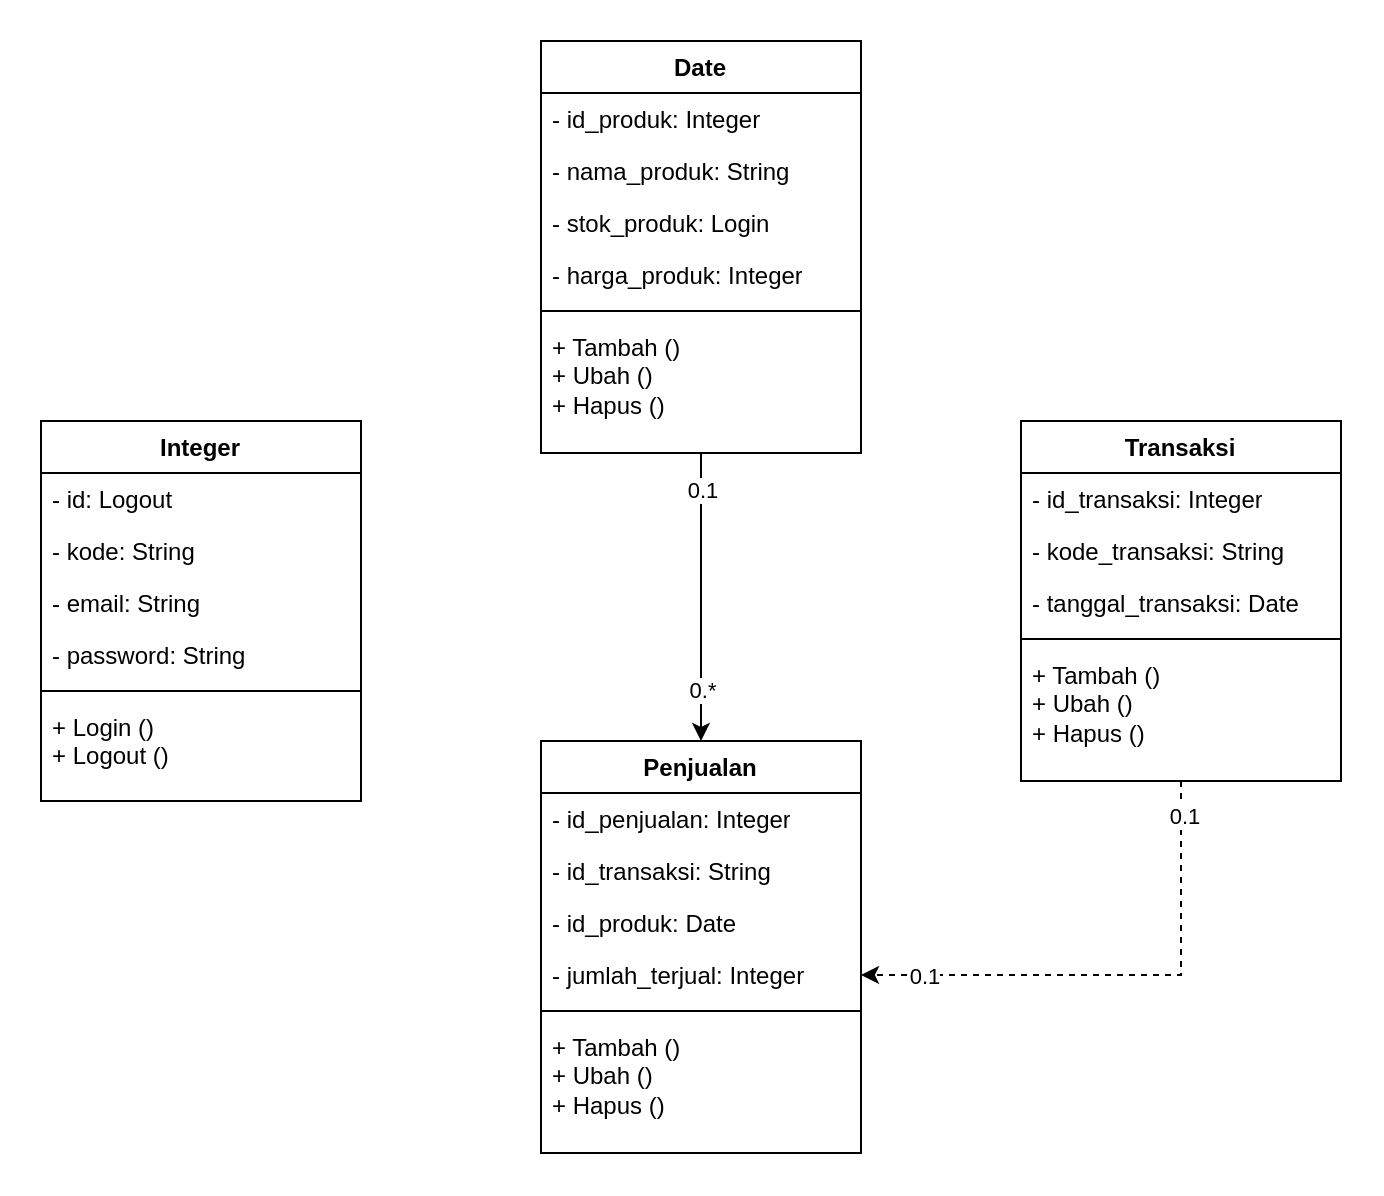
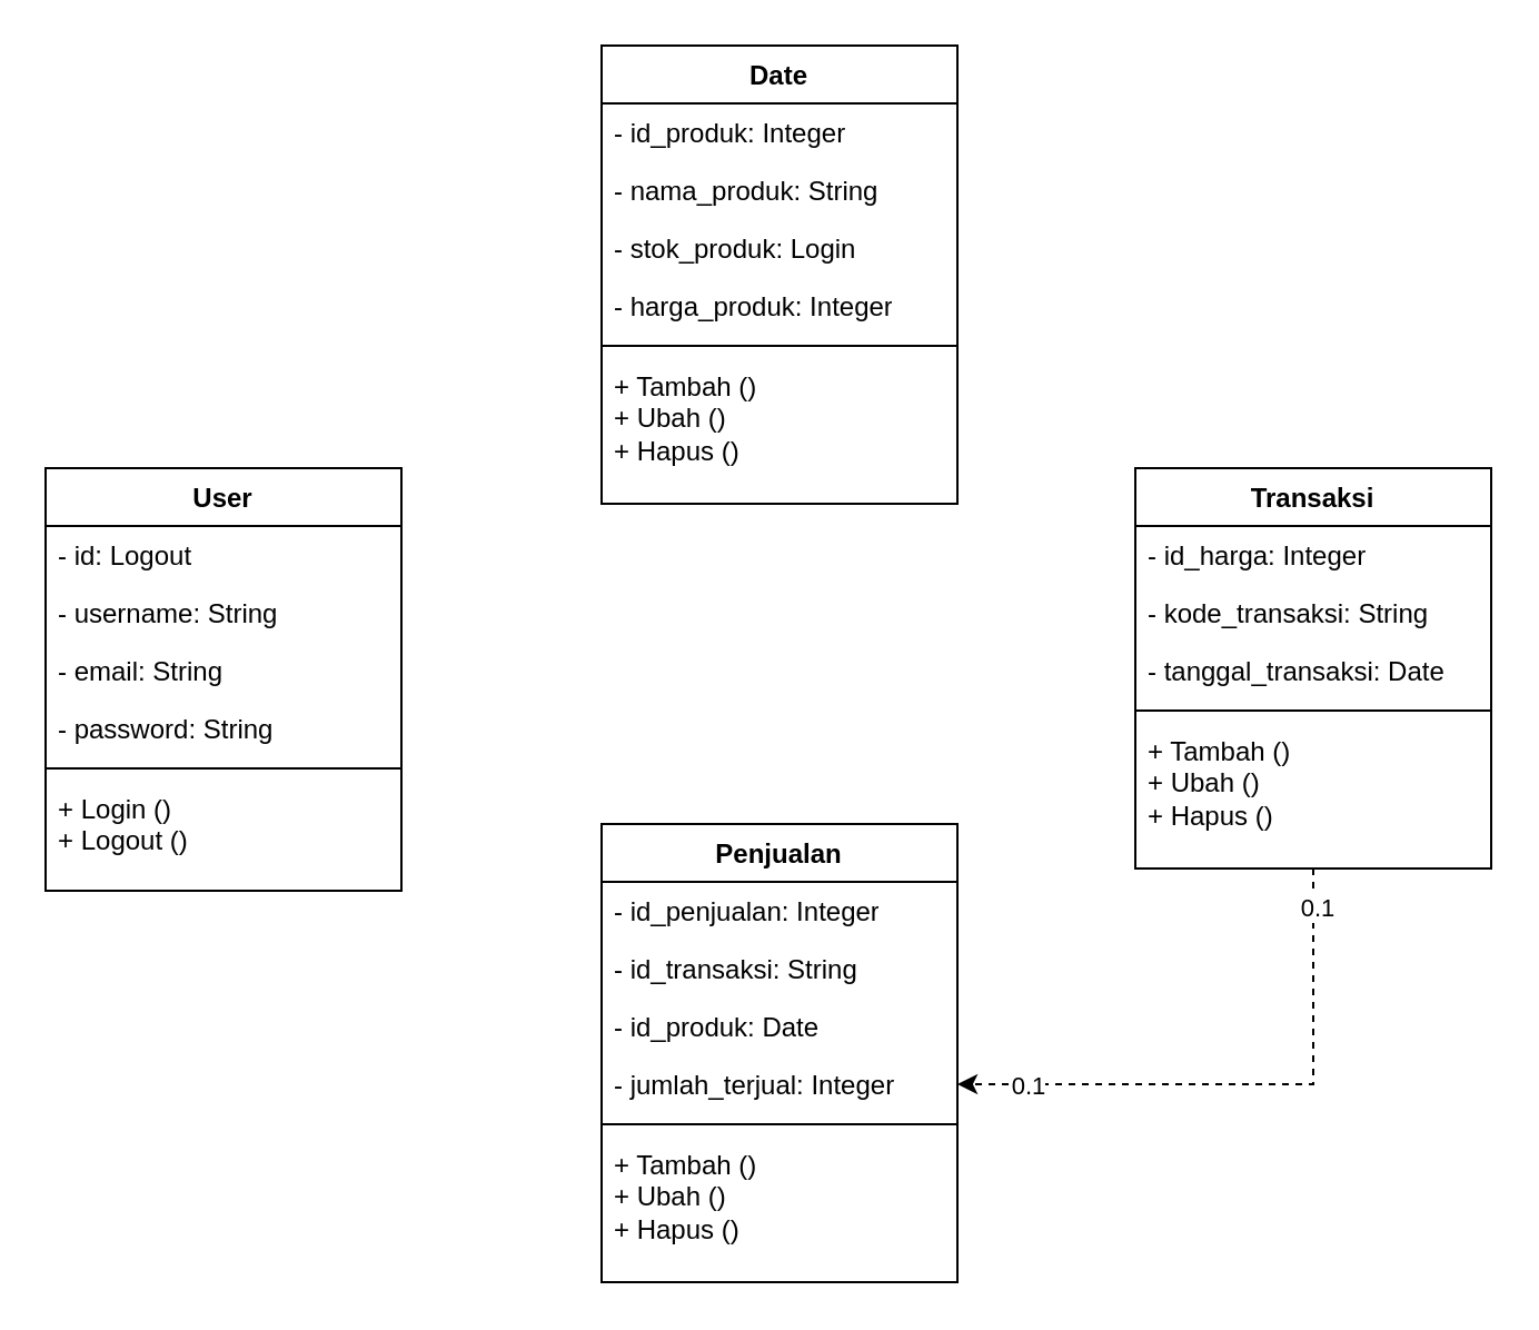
- <mxCell id="2" value="Integer" style="swimlane;fontStyle=1;align=center;verticalAlign=top;childLayout=stackLayout;horizontal=1;startSize=26;horizontalStack=0;resizeParent=1;resizeParentMax=0;resizeLast=0;collapsible=1;marginBottom=0;whiteSpace=wrap;html=1;" vertex="1" parent="1"><mxGeometry x="20" y="210" width="160" height="190" as="geometry" /></mxCell>
+ <mxCell id="2" value="User" style="swimlane;fontStyle=1;align=center;verticalAlign=top;childLayout=stackLayout;horizontal=1;startSize=26;horizontalStack=0;resizeParent=1;resizeParentMax=0;resizeLast=0;collapsible=1;marginBottom=0;whiteSpace=wrap;html=1;" vertex="1" parent="1"><mxGeometry x="20" y="210" width="160" height="190" as="geometry" /></mxCell>
- <mxCell id="23" value="- id_transaksi: Integer" style="text;strokeColor=none;fillColor=none;align=left;verticalAlign=top;spacingLeft=4;spacingRight=4;overflow=hidden;rotatable=0;points=[[0,0.5],[1,0.5]];portConstraint=eastwest;whiteSpace=wrap;html=1;" vertex="1" parent="22"><mxGeometry y="26" width="160" height="26" as="geometry" /></mxCell>
+ <mxCell id="23" value="- id_harga: Integer" style="text;strokeColor=none;fillColor=none;align=left;verticalAlign=top;spacingLeft=4;spacingRight=4;overflow=hidden;rotatable=0;points=[[0,0.5],[1,0.5]];portConstraint=eastwest;whiteSpace=wrap;html=1;" vertex="1" parent="22"><mxGeometry y="26" width="160" height="26" as="geometry" /></mxCell>
- <mxCell id="4" value="- kode: String" style="text;strokeColor=none;fillColor=none;align=left;verticalAlign=top;spacingLeft=4;spacingRight=4;overflow=hidden;rotatable=0;points=[[0,0.5],[1,0.5]];portConstraint=eastwest;whiteSpace=wrap;html=1;" vertex="1" parent="2"><mxGeometry y="52" width="160" height="26" as="geometry" /></mxCell>
+ <mxCell id="4" value="- username: String" style="text;strokeColor=none;fillColor=none;align=left;verticalAlign=top;spacingLeft=4;spacingRight=4;overflow=hidden;rotatable=0;points=[[0,0.5],[1,0.5]];portConstraint=eastwest;whiteSpace=wrap;html=1;" vertex="1" parent="2"><mxGeometry y="52" width="160" height="26" as="geometry" /></mxCell>
- <mxCell id="9" style="edgeStyle=orthogonalEdgeStyle;rounded=0;orthogonalLoop=1;jettySize=auto;html=1;" edge="1" parent="1" source="12" target="28"><mxGeometry relative="1" as="geometry" /></mxCell>
- <mxCell id="10" value="0.1" style="edgeLabel;html=1;align=center;verticalAlign=middle;resizable=0;points=[];" vertex="1" connectable="0" parent="9"><mxGeometry x="-0.75" relative="1" as="geometry"><mxPoint as="offset" /></mxGeometry></mxCell>
- <mxCell id="11" value="0.*" style="edgeLabel;html=1;align=center;verticalAlign=middle;resizable=0;points=[];" vertex="1" connectable="0" parent="9"><mxGeometry x="0.639" relative="1" as="geometry"><mxPoint as="offset" /></mxGeometry></mxCell>
